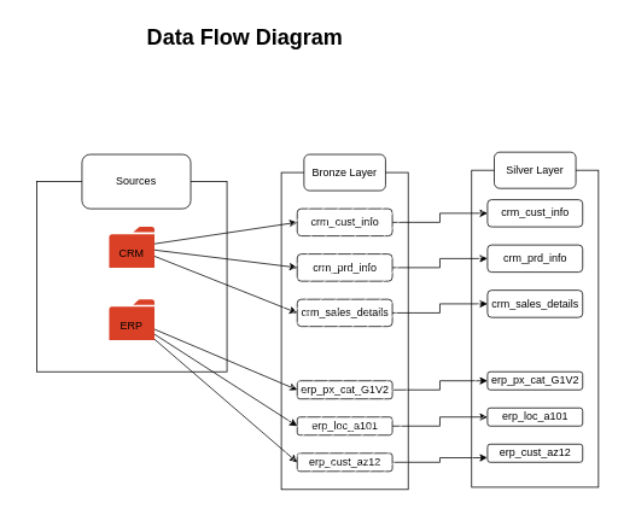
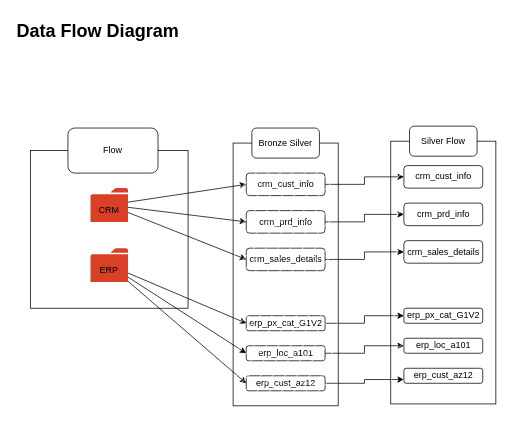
- <mxCell id="2" value="&lt;h1 style=&quot;margin-top: 0px;&quot;&gt;Data Flow Diagram&lt;/h1&gt;&lt;p&gt;&lt;br&gt;&lt;/p&gt;" style="text;html=1;whiteSpace=wrap;overflow=hidden;rounded=0;" parent="1" vertex="1"><mxGeometry x="160" y="20" width="240" height="50" as="geometry" /></mxCell>
+ <mxCell id="2" value="&lt;h1 style=&quot;margin-top: 0px;&quot;&gt;Data Flow Diagram&lt;/h1&gt;&lt;p&gt;&lt;br&gt;&lt;/p&gt;" style="text;html=1;whiteSpace=wrap;overflow=hidden;rounded=0;" parent="1" vertex="1"><mxGeometry x="20" y="20" width="240" height="50" as="geometry" /></mxCell>
- <mxCell id="35" value="Silver Layer" style="rounded=1;whiteSpace=wrap;html=1;fillColor=default;" vertex="1" parent="33"><mxGeometry x="25" width="90" height="40" as="geometry" /></mxCell>
+ <mxCell id="35" value="Silver Flow" style="rounded=1;whiteSpace=wrap;html=1;fillColor=default;" vertex="1" parent="33"><mxGeometry x="25" width="90" height="40" as="geometry" /></mxCell>
- <mxCell id="29" value="Bronze Layer" style="rounded=1;whiteSpace=wrap;html=1;fillColor=default;" parent="27" vertex="1"><mxGeometry x="25" width="90" height="40" as="geometry" /></mxCell>
+ <mxCell id="29" value="Bronze Silver" style="rounded=1;whiteSpace=wrap;html=1;fillColor=default;" parent="27" vertex="1"><mxGeometry x="25" width="90" height="40" as="geometry" /></mxCell>
- <mxCell id="32" value="Sources" style="rounded=1;whiteSpace=wrap;html=1;fillColor=default;" parent="30" vertex="1"><mxGeometry x="50" width="120" height="60" as="geometry" /></mxCell>
+ <mxCell id="32" value="Flow" style="rounded=1;whiteSpace=wrap;html=1;fillColor=default;" parent="30" vertex="1"><mxGeometry x="50" width="120" height="60" as="geometry" /></mxCell>
